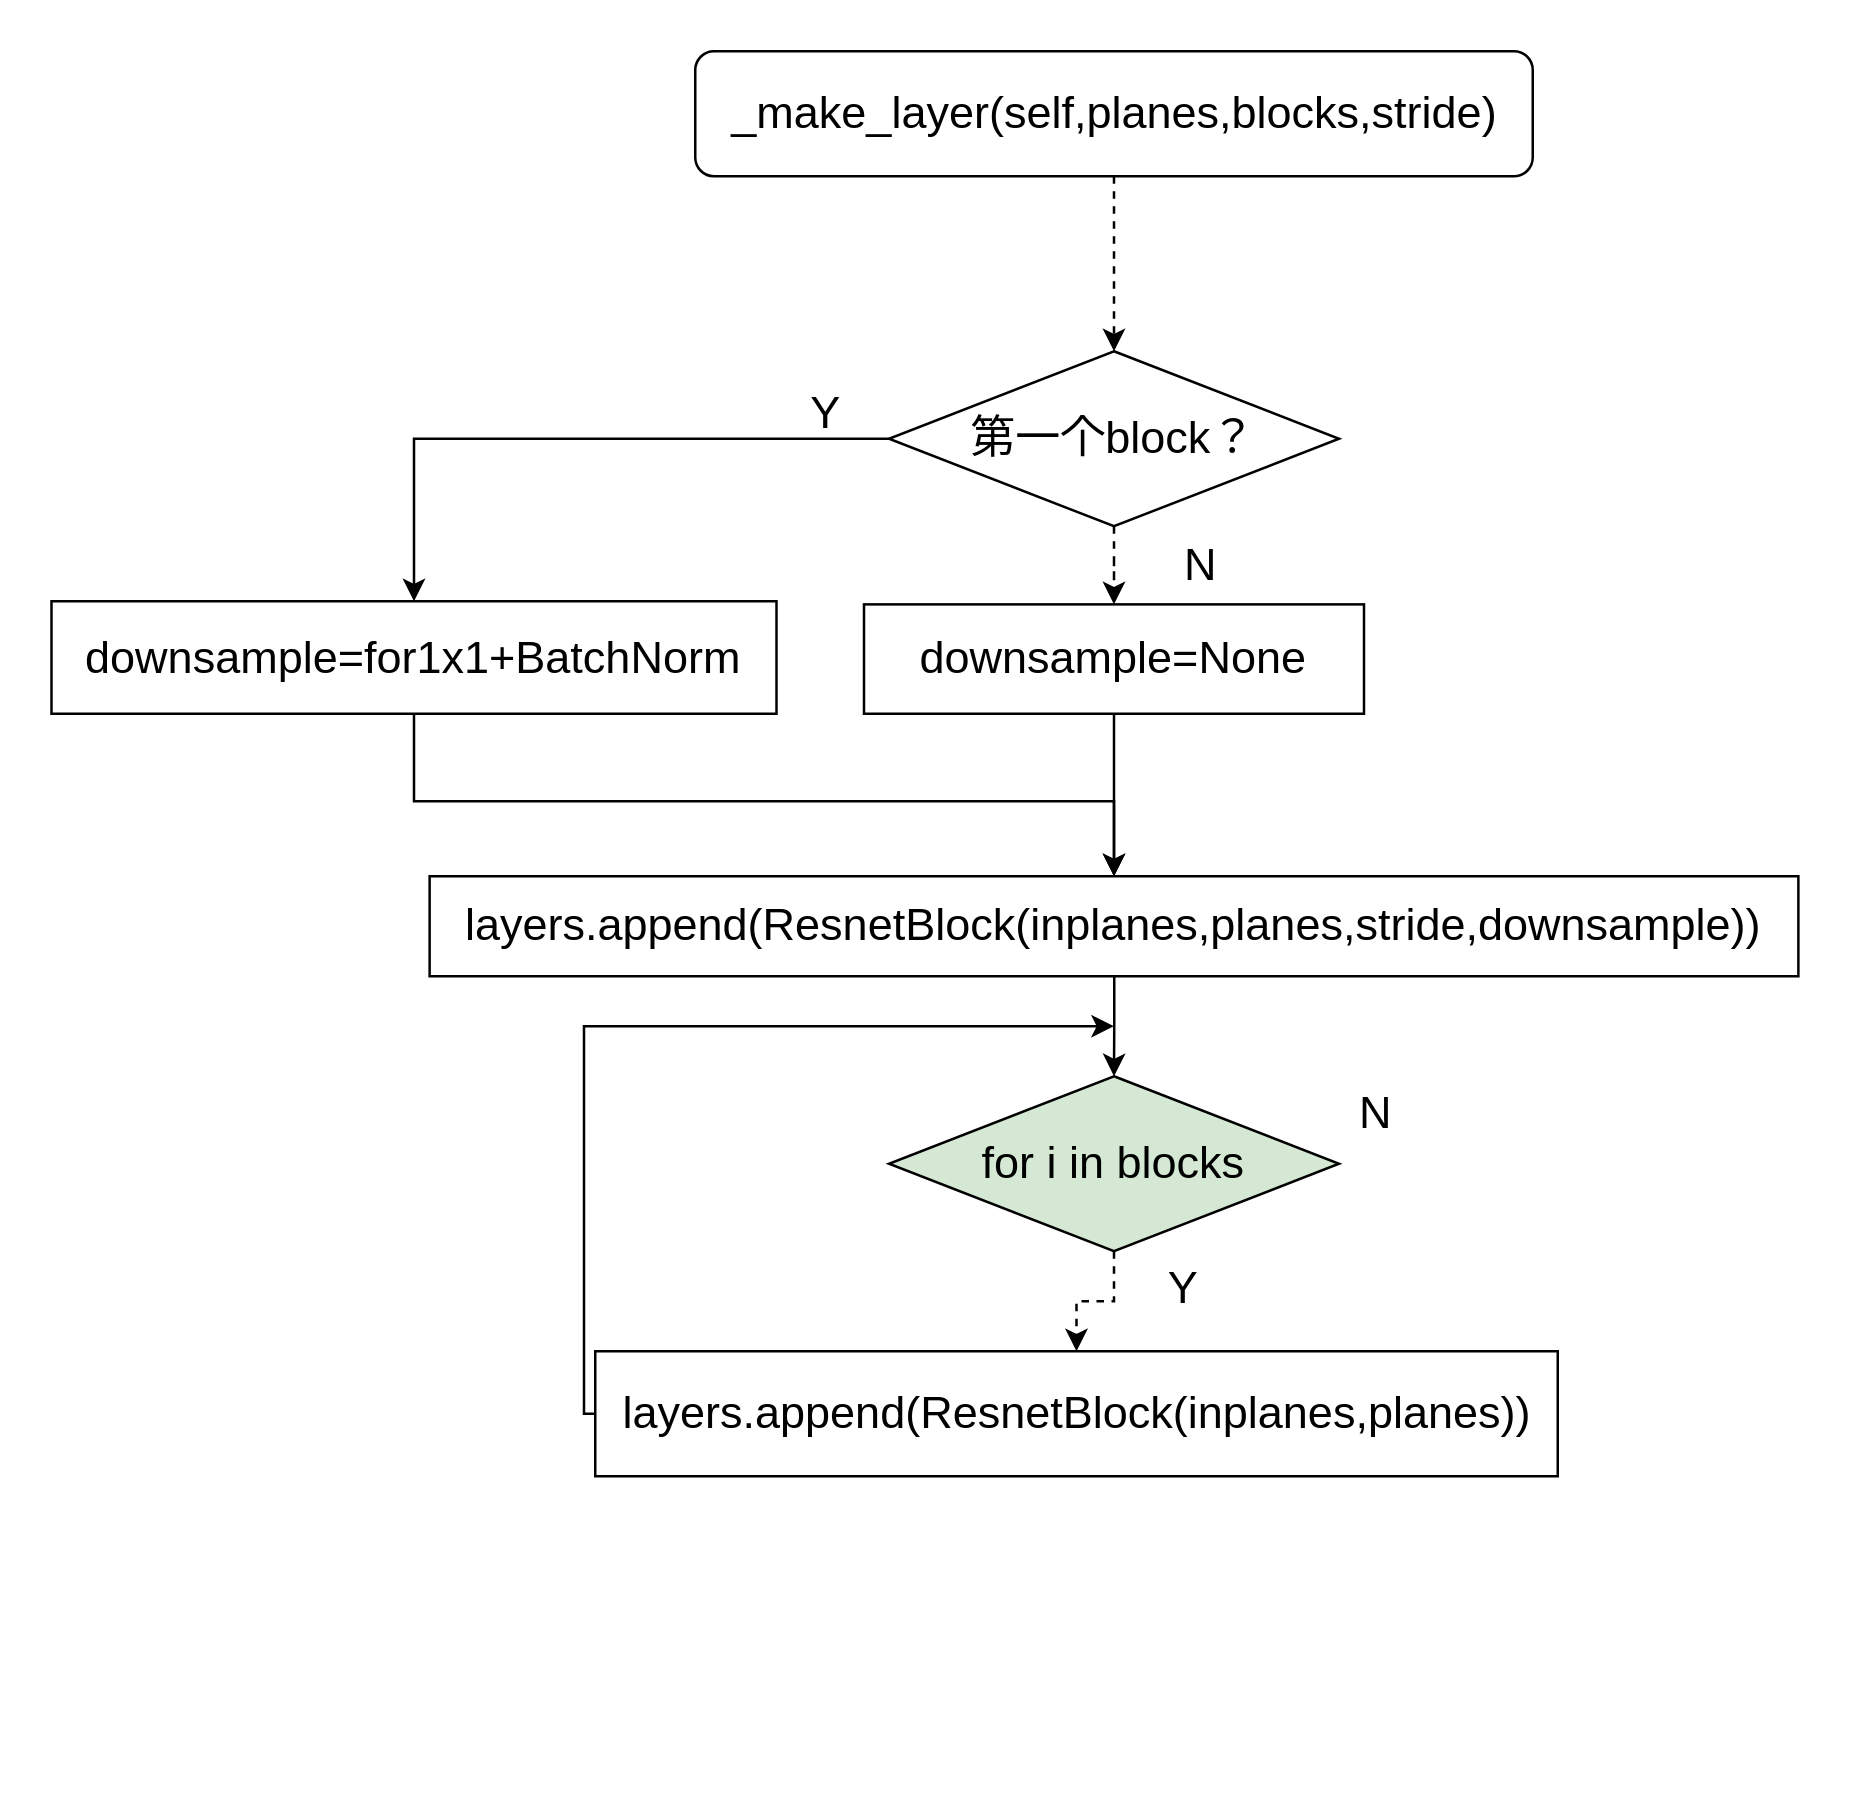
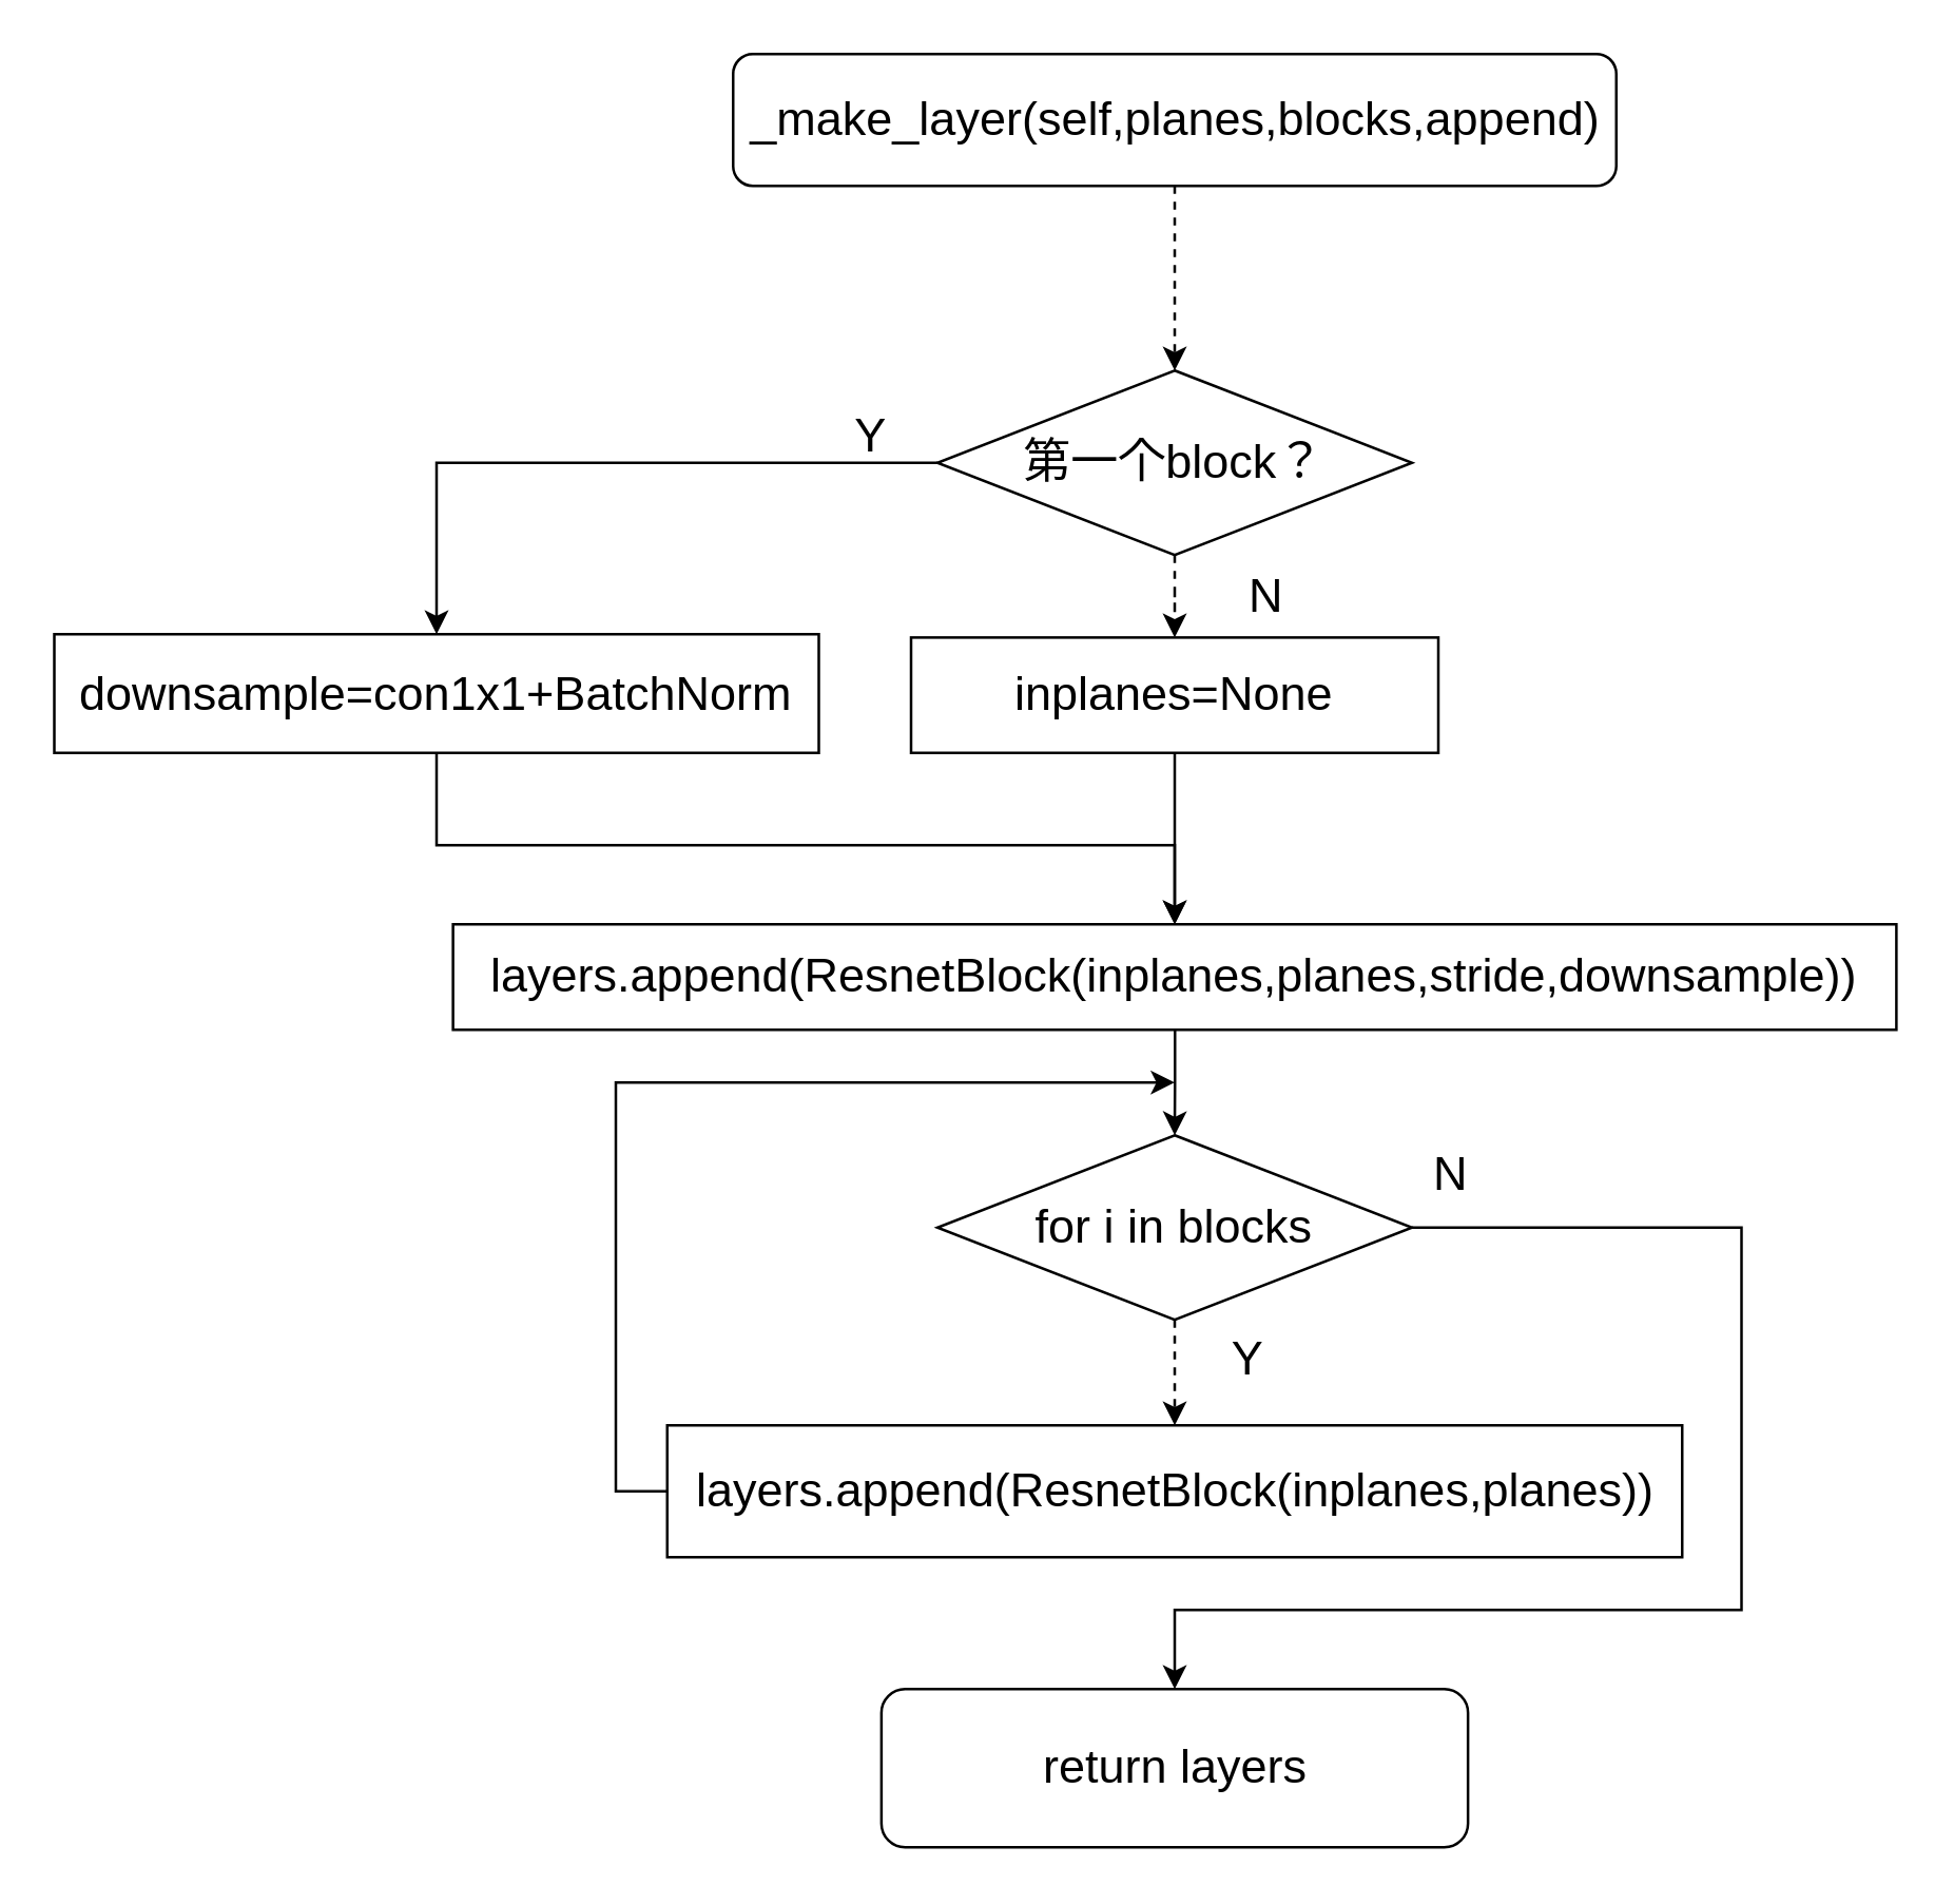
- <mxCell id="11" value="&lt;font style=&quot;font-size: 18px;&quot;&gt;_make_layer(self,planes,blocks,stride)&lt;/font&gt;" style="rounded=1;whiteSpace=wrap;html=1;" parent="1" vertex="1"><mxGeometry x="277.5" y="20" width="335" height="50" as="geometry" /></mxCell>
+ <mxCell id="11" value="&lt;font style=&quot;font-size: 18px;&quot;&gt;_make_layer(self,planes,blocks,append)&lt;/font&gt;" style="rounded=1;whiteSpace=wrap;html=1;" parent="1" vertex="1"><mxGeometry x="277.5" y="20" width="335" height="50" as="geometry" /></mxCell>
- <mxCell id="15" value="&lt;font style=&quot;font-size: 18px;&quot;&gt;downsample=for1x1+BatchNorm&lt;/font&gt;" style="whiteSpace=wrap;html=1;" parent="1" vertex="1"><mxGeometry x="20" y="240" width="290" height="45" as="geometry" /></mxCell>
+ <mxCell id="15" value="&lt;font style=&quot;font-size: 18px;&quot;&gt;downsample=con1x1+BatchNorm&lt;/font&gt;" style="whiteSpace=wrap;html=1;" parent="1" vertex="1"><mxGeometry x="20" y="240" width="290" height="45" as="geometry" /></mxCell>
- <mxCell id="22" value="&lt;font style=&quot;font-size: 18px;&quot;&gt;downsample=None&lt;br&gt;&lt;/font&gt;" style="whiteSpace=wrap;html=1;" parent="1" vertex="1"><mxGeometry x="345" y="241.25" width="200" height="43.75" as="geometry" /></mxCell>
+ <mxCell id="22" value="&lt;font style=&quot;font-size: 18px;&quot;&gt;inplanes=None&lt;br&gt;&lt;/font&gt;" style="whiteSpace=wrap;html=1;" parent="1" vertex="1"><mxGeometry x="345" y="241.25" width="200" height="43.75" as="geometry" /></mxCell>
- <mxCell id="7" value="&lt;font style=&quot;font-size: 18px;&quot;&gt;for i in blocks&lt;/font&gt;" style="rhombus;whiteSpace=wrap;html=1;fillColor=#d5e8d4;" parent="1" vertex="1"><mxGeometry x="355" y="430" width="180" height="70" as="geometry" /></mxCell>
+ <mxCell id="7" value="&lt;font style=&quot;font-size: 18px;&quot;&gt;for i in blocks&lt;/font&gt;" style="rhombus;whiteSpace=wrap;html=1;" parent="1" vertex="1"><mxGeometry x="355" y="430" width="180" height="70" as="geometry" /></mxCell>
- <mxCell id="9" value="&lt;font style=&quot;font-size: 18px;&quot;&gt;layers.append(ResnetBlock(inplanes,planes))&lt;/font&gt;" style="rounded=0;whiteSpace=wrap;html=1;" parent="1" vertex="1"><mxGeometry x="237.5" y="540" width="385" height="50" as="geometry" /></mxCell>
+ <mxCell id="9" value="&lt;font style=&quot;font-size: 18px;&quot;&gt;layers.append(ResnetBlock(inplanes,planes))&lt;/font&gt;" style="rounded=0;whiteSpace=wrap;html=1;" parent="1" vertex="1"><mxGeometry x="252.5" y="540" width="385" height="50" as="geometry" /></mxCell>
+ <mxCell id="6" style="edgeStyle=orthogonalEdgeStyle;rounded=0;orthogonalLoop=1;jettySize=auto;html=1;exitX=1;exitY=0.5;exitDx=0;exitDy=0;entryX=0.5;entryY=0;entryDx=0;entryDy=0;" parent="1" source="7" target="12" edge="1"><mxGeometry relative="1" as="geometry"><Array as="points"><mxPoint x="660" y="465" /><mxPoint x="660" y="610" /><mxPoint x="445" y="610" /></Array></mxGeometry></mxCell>
+ <mxCell id="12" value="&lt;font style=&quot;font-size: 18px;&quot;&gt;return layers&lt;/font&gt;" style="rounded=1;whiteSpace=wrap;html=1;" parent="1" vertex="1"><mxGeometry x="333.75" y="640" width="222.5" height="60" as="geometry" /></mxCell>
